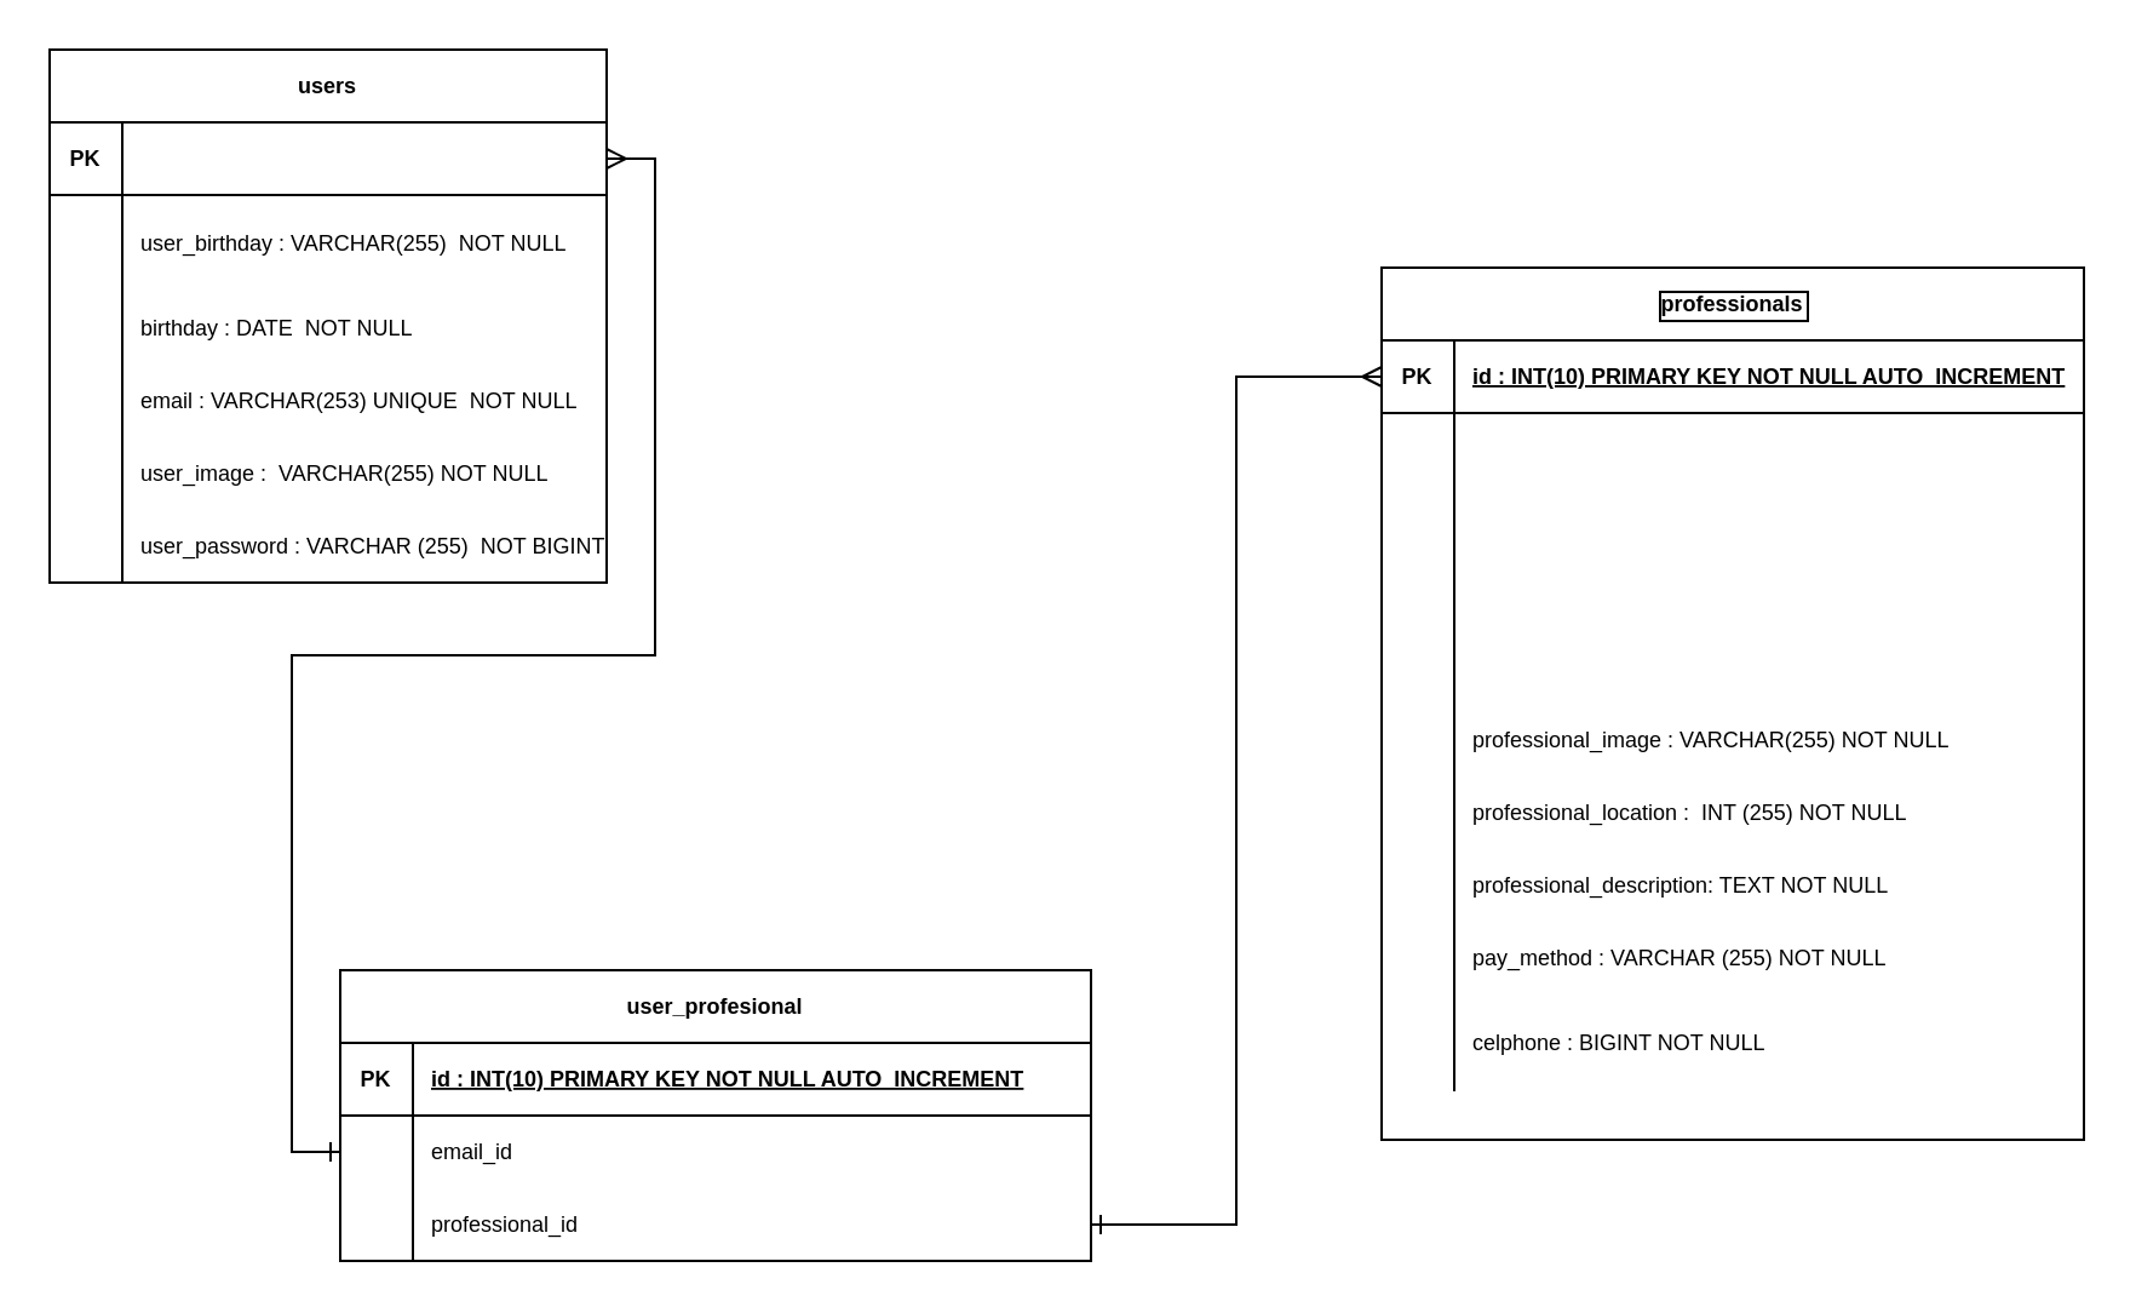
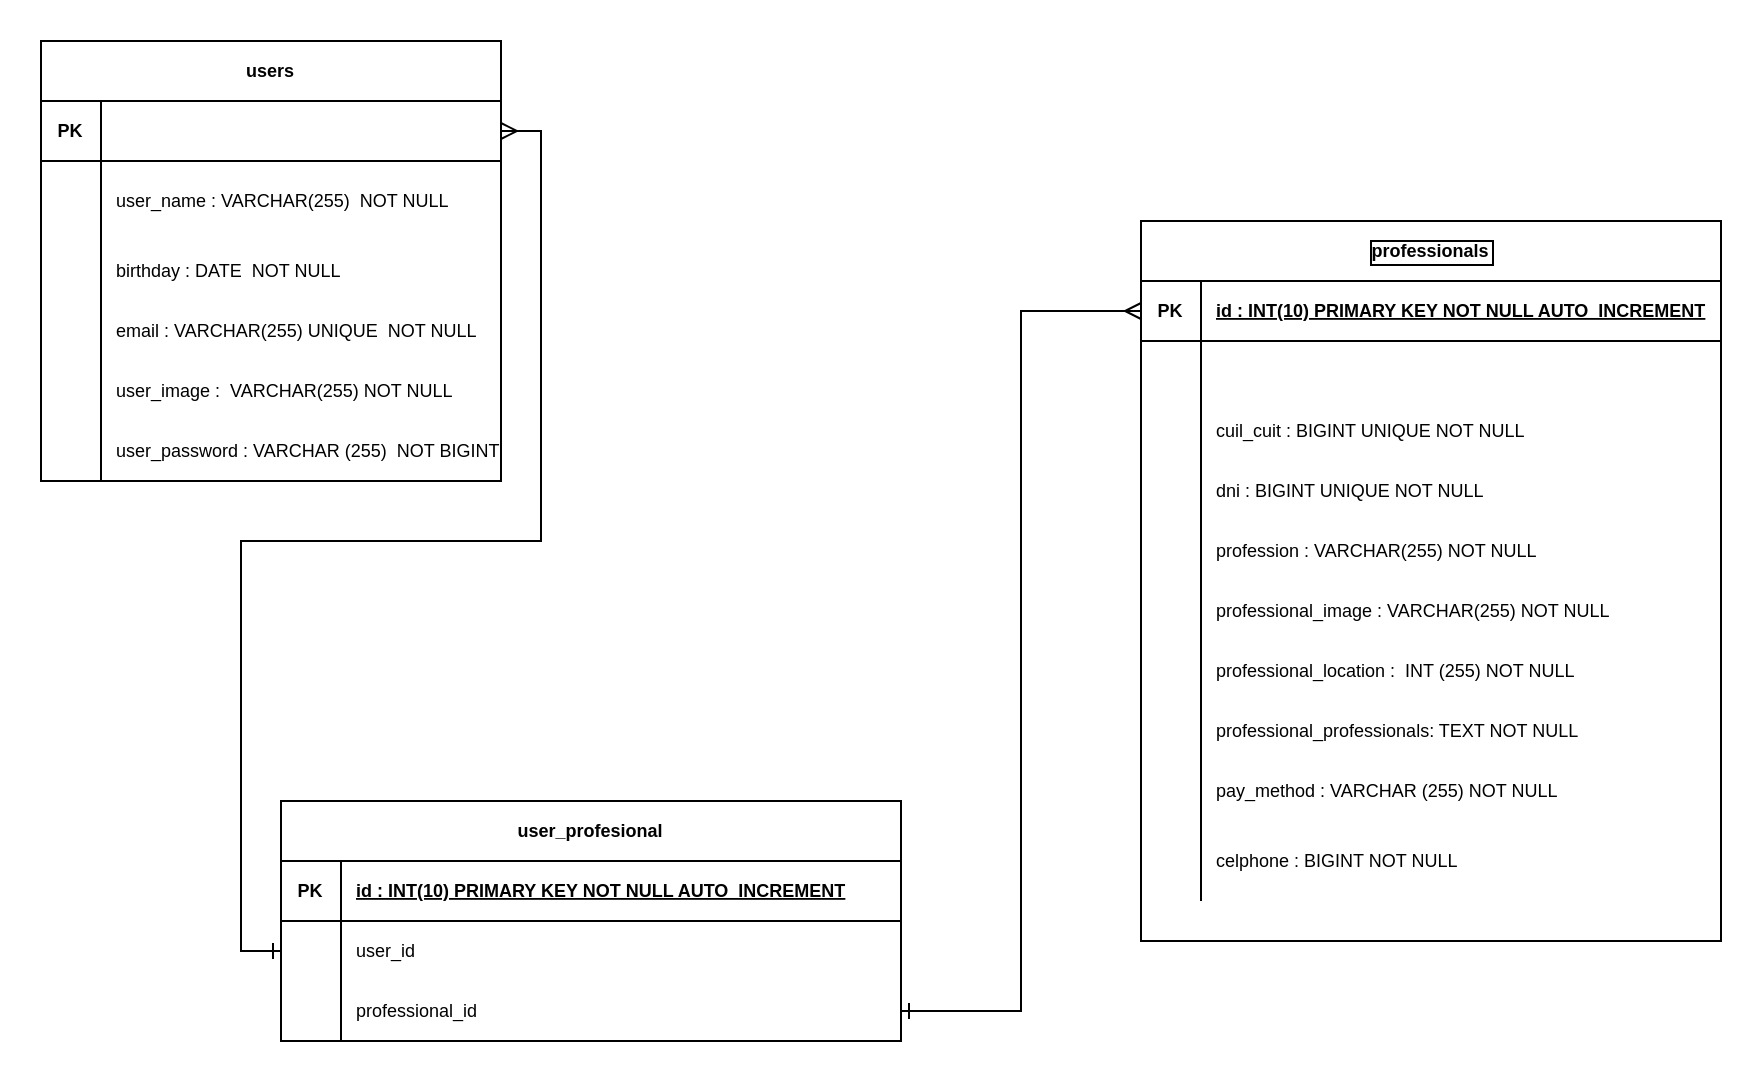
- <mxCell id="7" value="user_birthday : VARCHAR(255)  NOT NULL" style="shape=partialRectangle;connectable=0;fillColor=none;top=0;left=0;bottom=0;right=0;align=left;spacingLeft=6;overflow=hidden;fontSize=9;" parent="5" vertex="1"><mxGeometry x="30" width="200" height="40" as="geometry" /></mxCell>
+ <mxCell id="7" value="user_name : VARCHAR(255)  NOT NULL" style="shape=partialRectangle;connectable=0;fillColor=none;top=0;left=0;bottom=0;right=0;align=left;spacingLeft=6;overflow=hidden;fontSize=9;" parent="5" vertex="1"><mxGeometry x="30" width="200" height="40" as="geometry" /></mxCell>
- <mxCell id="13" value="email : VARCHAR(253) UNIQUE  NOT NULL" style="shape=partialRectangle;connectable=0;fillColor=none;top=0;left=0;bottom=0;right=0;align=left;spacingLeft=6;overflow=hidden;fontSize=9;" parent="11" vertex="1"><mxGeometry x="30" width="200" height="30" as="geometry" /></mxCell>
+ <mxCell id="13" value="email : VARCHAR(255) UNIQUE  NOT NULL" style="shape=partialRectangle;connectable=0;fillColor=none;top=0;left=0;bottom=0;right=0;align=left;spacingLeft=6;overflow=hidden;fontSize=9;" parent="11" vertex="1"><mxGeometry x="30" width="200" height="30" as="geometry" /></mxCell>
+ <mxCell id="28" value="cuil_cuit : BIGINT UNIQUE NOT NULL" style="shape=partialRectangle;connectable=0;fillColor=none;top=0;left=0;bottom=0;right=0;align=left;spacingLeft=6;overflow=hidden;fontSize=9;" parent="26" vertex="1"><mxGeometry x="30" width="260" height="30" as="geometry" /></mxCell>
+ <mxCell id="31" value="dni : BIGINT UNIQUE NOT NULL" style="shape=partialRectangle;connectable=0;fillColor=none;top=0;left=0;bottom=0;right=0;align=left;spacingLeft=6;overflow=hidden;fontSize=9;" parent="29" vertex="1"><mxGeometry x="30" width="260" height="30" as="geometry" /></mxCell>
+ <mxCell id="34" value="profession : VARCHAR(255) NOT NULL" style="shape=partialRectangle;connectable=0;fillColor=none;top=0;left=0;bottom=0;right=0;align=left;spacingLeft=6;overflow=hidden;fontSize=9;" parent="32" vertex="1"><mxGeometry x="30" width="260" height="30" as="geometry" /></mxCell>
- <mxCell id="43" value="professional_description: TEXT NOT NULL" style="shape=partialRectangle;connectable=0;fillColor=none;top=0;left=0;bottom=0;right=0;align=left;spacingLeft=6;overflow=hidden;fontSize=9;" parent="41" vertex="1"><mxGeometry x="30" width="260" height="30" as="geometry" /></mxCell>
+ <mxCell id="43" value="professional_professionals: TEXT NOT NULL" style="shape=partialRectangle;connectable=0;fillColor=none;top=0;left=0;bottom=0;right=0;align=left;spacingLeft=6;overflow=hidden;fontSize=9;" parent="41" vertex="1"><mxGeometry x="30" width="260" height="30" as="geometry" /></mxCell>
- <mxCell id="56" value="email_id" style="shape=partialRectangle;connectable=0;fillColor=none;top=0;left=0;bottom=0;right=0;align=left;spacingLeft=6;overflow=hidden;fontSize=9;" vertex="1" parent="54"><mxGeometry x="30" width="280" height="30" as="geometry" /></mxCell>
+ <mxCell id="56" value="user_id" style="shape=partialRectangle;connectable=0;fillColor=none;top=0;left=0;bottom=0;right=0;align=left;spacingLeft=6;overflow=hidden;fontSize=9;" vertex="1" parent="54"><mxGeometry x="30" width="280" height="30" as="geometry" /></mxCell>
